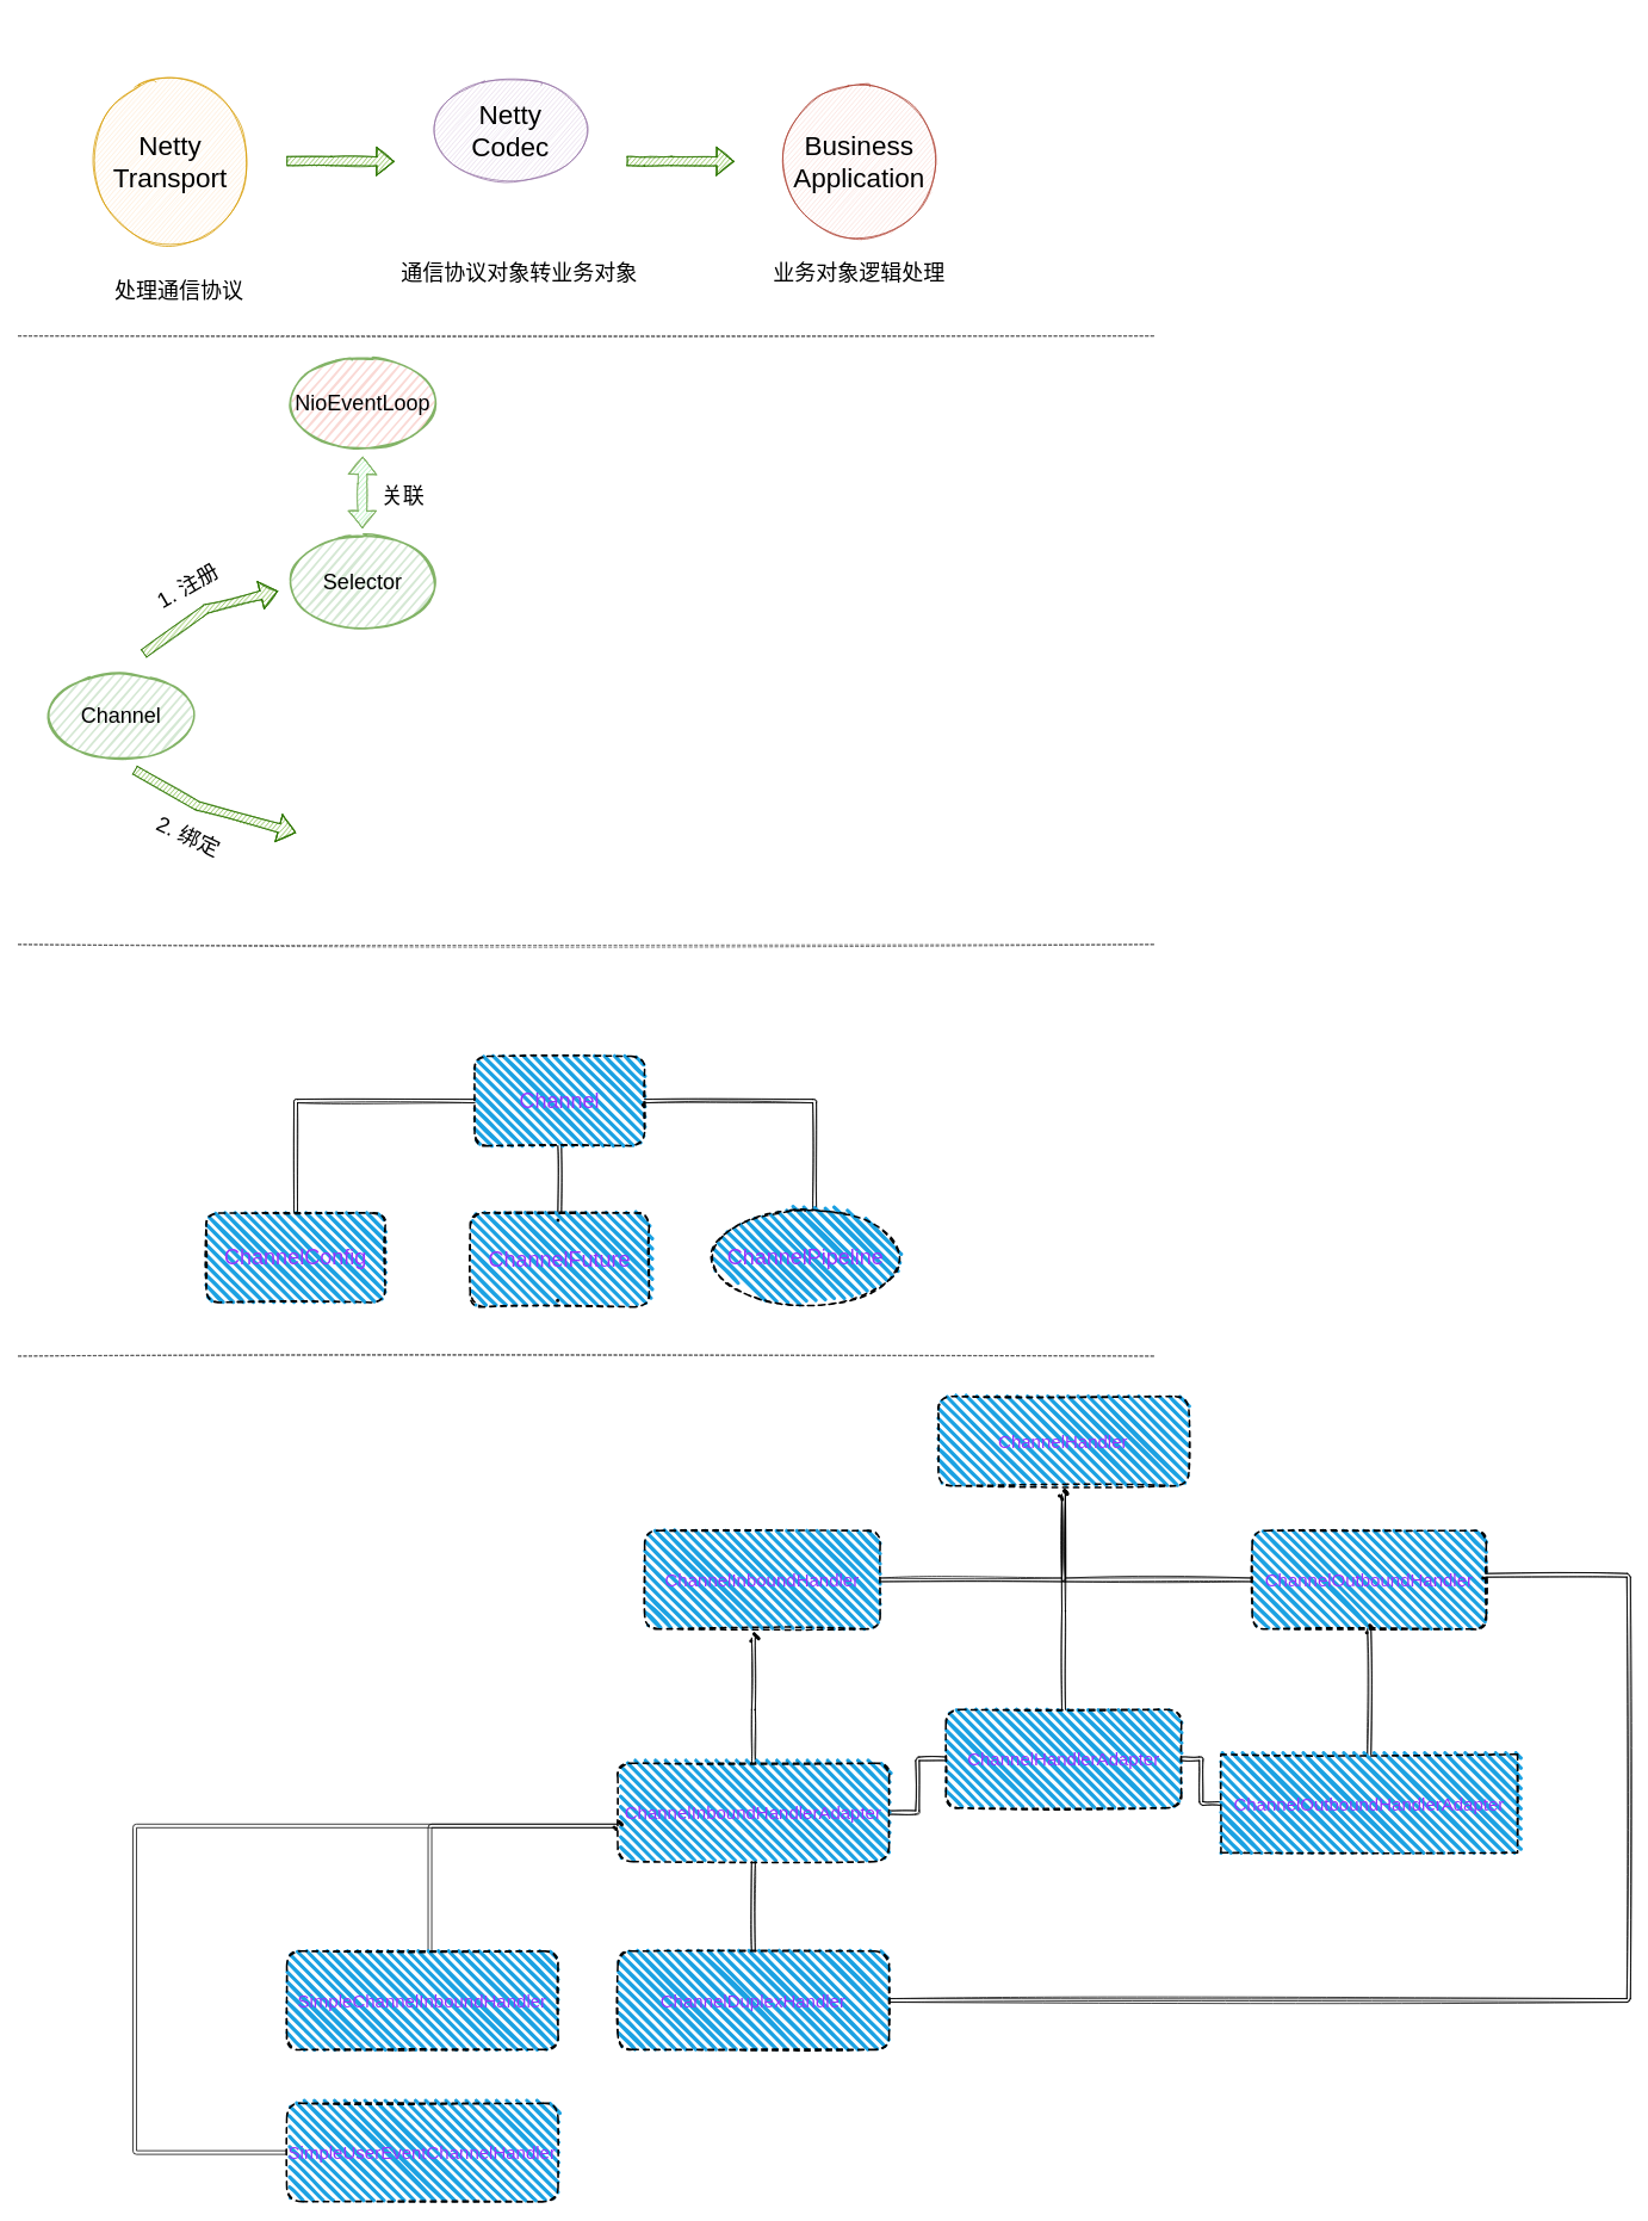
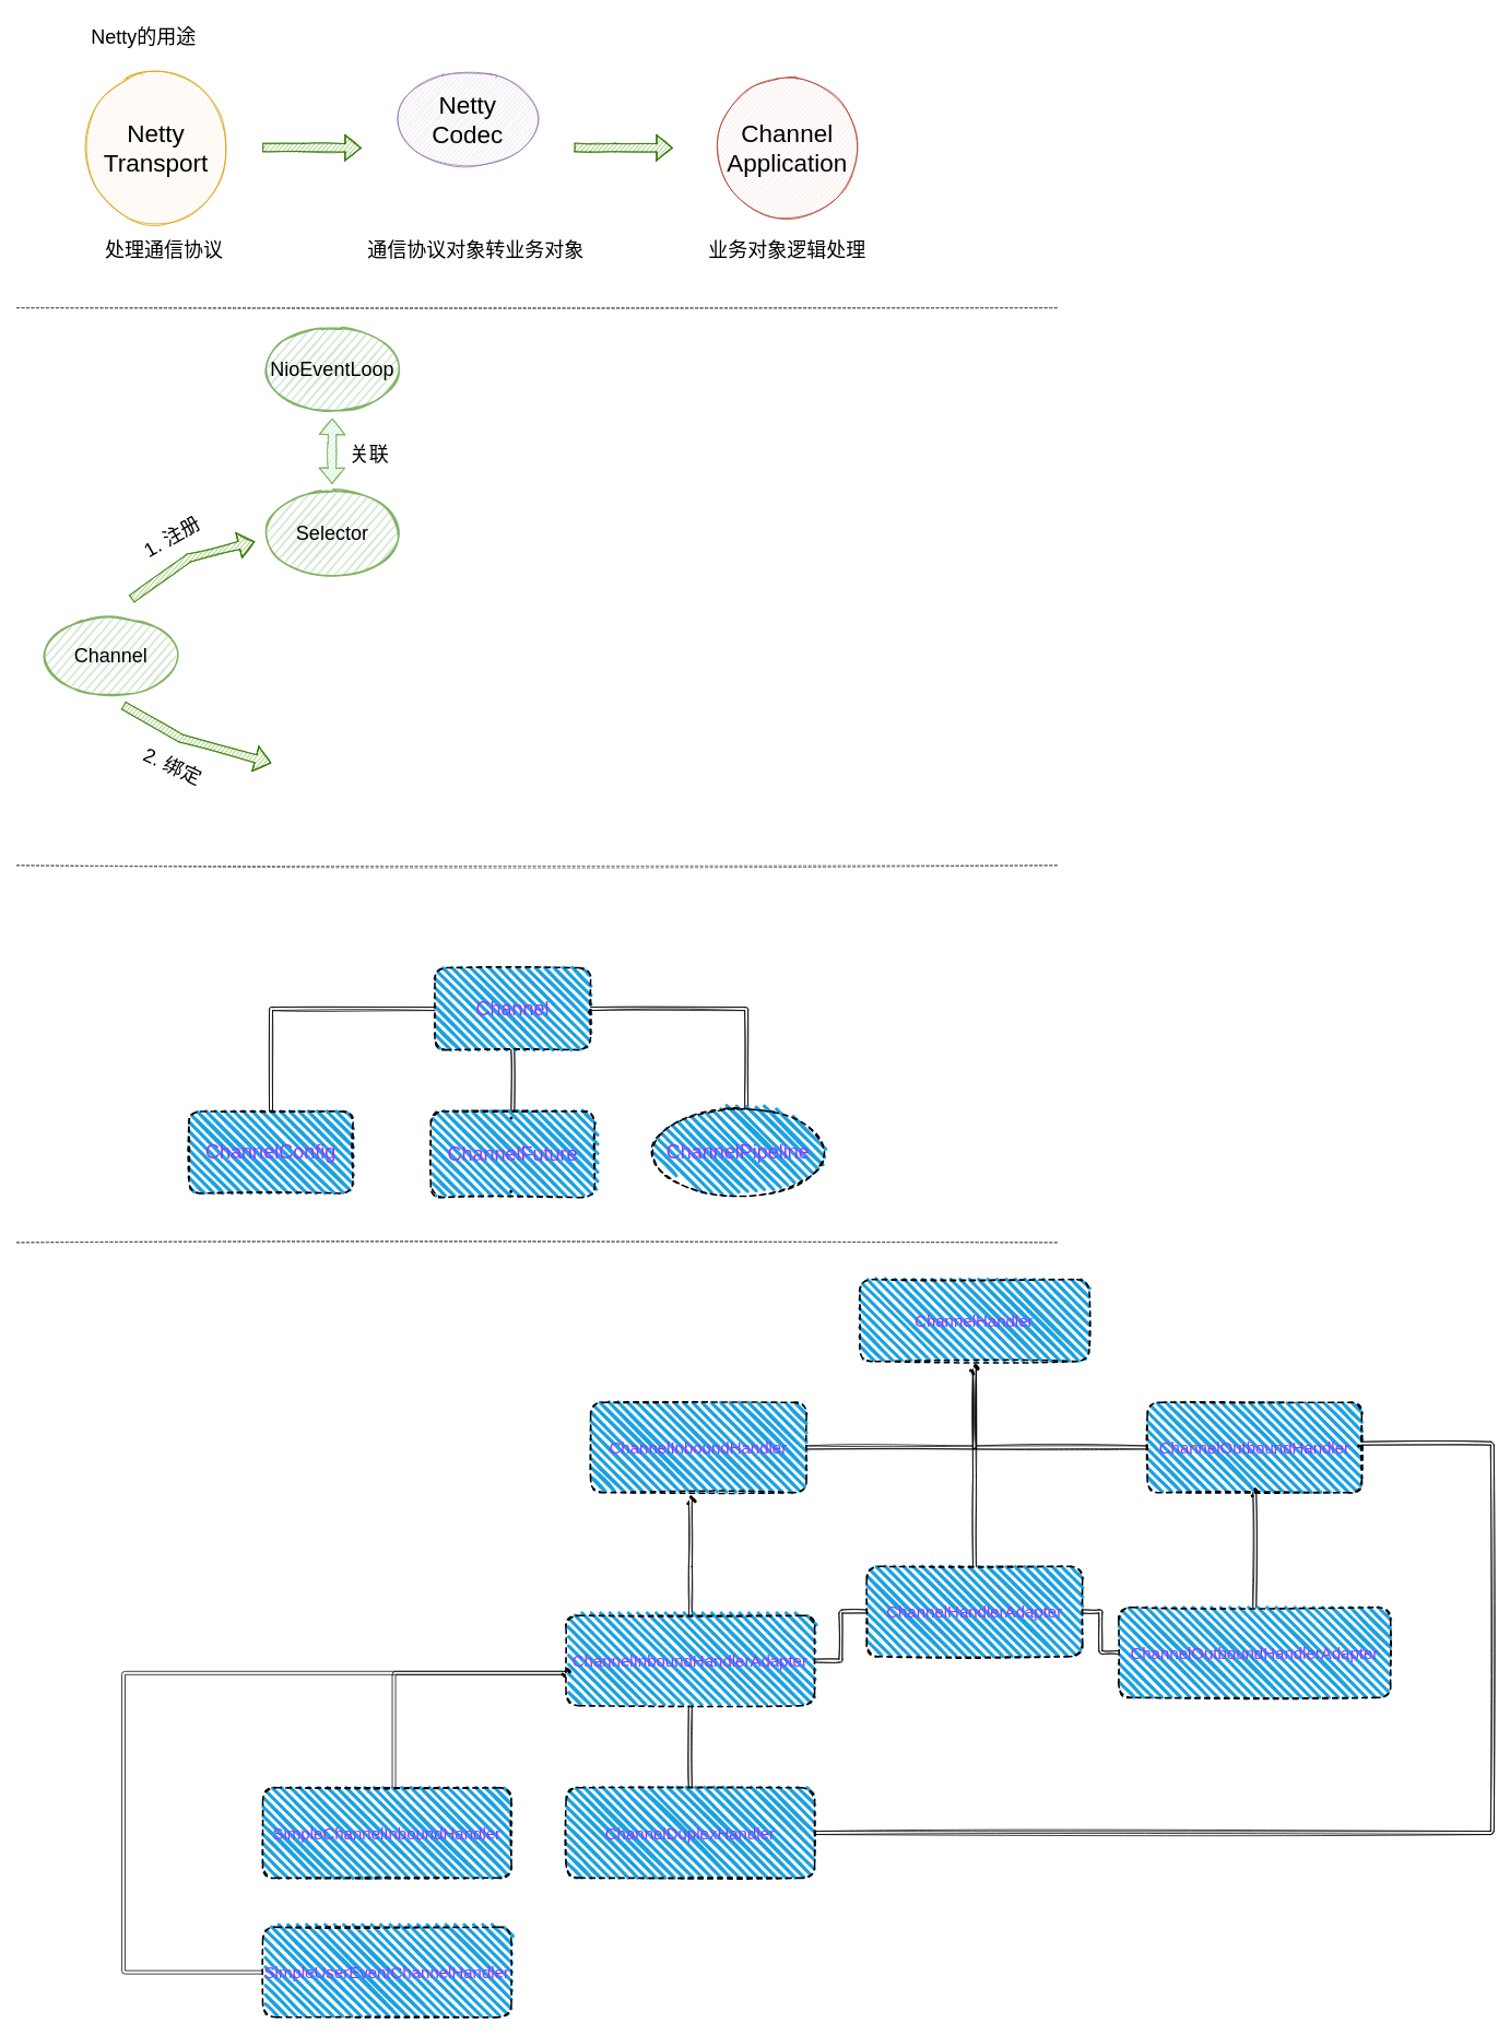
+ <mxCell id="16" value="Netty的用途" style="text;html=1;strokeColor=none;fillColor=none;align=center;verticalAlign=middle;whiteSpace=wrap;rounded=0;sketch=1;fontSize=24;" vertex="1" parent="1"><mxGeometry x="90" y="20" width="170" height="50" as="geometry" /></mxCell>
- <mxCell id="4" value="&lt;font style=&quot;font-size: 30px;&quot;&gt;Business&lt;br&gt;Application&lt;br&gt;&lt;/font&gt;" style="ellipse;whiteSpace=wrap;html=1;aspect=fixed;fillColor=#fad9d5;strokeColor=#ae4132;shadow=0;sketch=1;rounded=1;" vertex="1" parent="1"><mxGeometry x="870" y="90" width="180" height="180" as="geometry" /></mxCell>
+ <mxCell id="4" value="&lt;font style=&quot;font-size: 30px;&quot;&gt;Channel&lt;br&gt;Application&lt;br&gt;&lt;/font&gt;" style="ellipse;whiteSpace=wrap;html=1;aspect=fixed;fillColor=#fad9d5;strokeColor=#ae4132;shadow=0;sketch=1;rounded=1;" vertex="1" parent="1"><mxGeometry x="870" y="90" width="180" height="180" as="geometry" /></mxCell>
- <mxCell id="7" value="处理通信协议" style="text;html=1;strokeColor=none;fillColor=none;align=center;verticalAlign=middle;whiteSpace=wrap;rounded=0;sketch=1;fontSize=24;" vertex="1" parent="1"><mxGeometry x="70" y="300" width="260" height="50" as="geometry" /></mxCell>
+ <mxCell id="7" value="处理通信协议" style="text;html=1;strokeColor=none;fillColor=none;align=center;verticalAlign=middle;whiteSpace=wrap;rounded=0;sketch=1;fontSize=24;" vertex="1" parent="1"><mxGeometry x="70" y="280" width="260" height="50" as="geometry" /></mxCell>
- <mxCell id="18" value="NioEventLoop" style="ellipse;whiteSpace=wrap;html=1;strokeWidth=2;fillWeight=2;hachureGap=8;fillColor=#fad9d5;fillStyle=dots;sketch=1;rounded=1;fontSize=24;strokeColor=#82b366;" vertex="1" parent="1"><mxGeometry x="320" y="400" width="170" height="100" as="geometry" /></mxCell>
+ <mxCell id="18" value="NioEventLoop" style="ellipse;whiteSpace=wrap;html=1;strokeWidth=2;fillWeight=2;hachureGap=8;fillColor=#d5e8d4;fillStyle=dots;sketch=1;rounded=1;fontSize=24;strokeColor=#82b366;" vertex="1" parent="1"><mxGeometry x="320" y="400" width="170" height="100" as="geometry" /></mxCell>
- <mxCell id="45" value="&lt;font color=&quot;#9933ff&quot; style=&quot;font-size: 20px;&quot;&gt;ChannelOutboundHandlerAdapter&lt;/font&gt;" style="whiteSpace=wrap;html=1;strokeWidth=2;fillWeight=4;hachureGap=8;hachureAngle=45;fillColor=#1ba1e2;sketch=1;shadow=0;dashed=1;fontSize=20;rounded=0;" vertex="1" parent="1"><mxGeometry x="1364.18" y="1960" width="331.63" height="110" as="geometry" /></mxCell>
+ <mxCell id="45" value="&lt;font color=&quot;#9933ff&quot; style=&quot;font-size: 20px;&quot;&gt;ChannelOutboundHandlerAdapter&lt;/font&gt;" style="rounded=1;whiteSpace=wrap;html=1;strokeWidth=2;fillWeight=4;hachureGap=8;hachureAngle=45;fillColor=#1ba1e2;sketch=1;shadow=0;dashed=1;fontSize=20;" vertex="1" parent="1"><mxGeometry x="1364.18" y="1960" width="331.63" height="110" as="geometry" /></mxCell>
